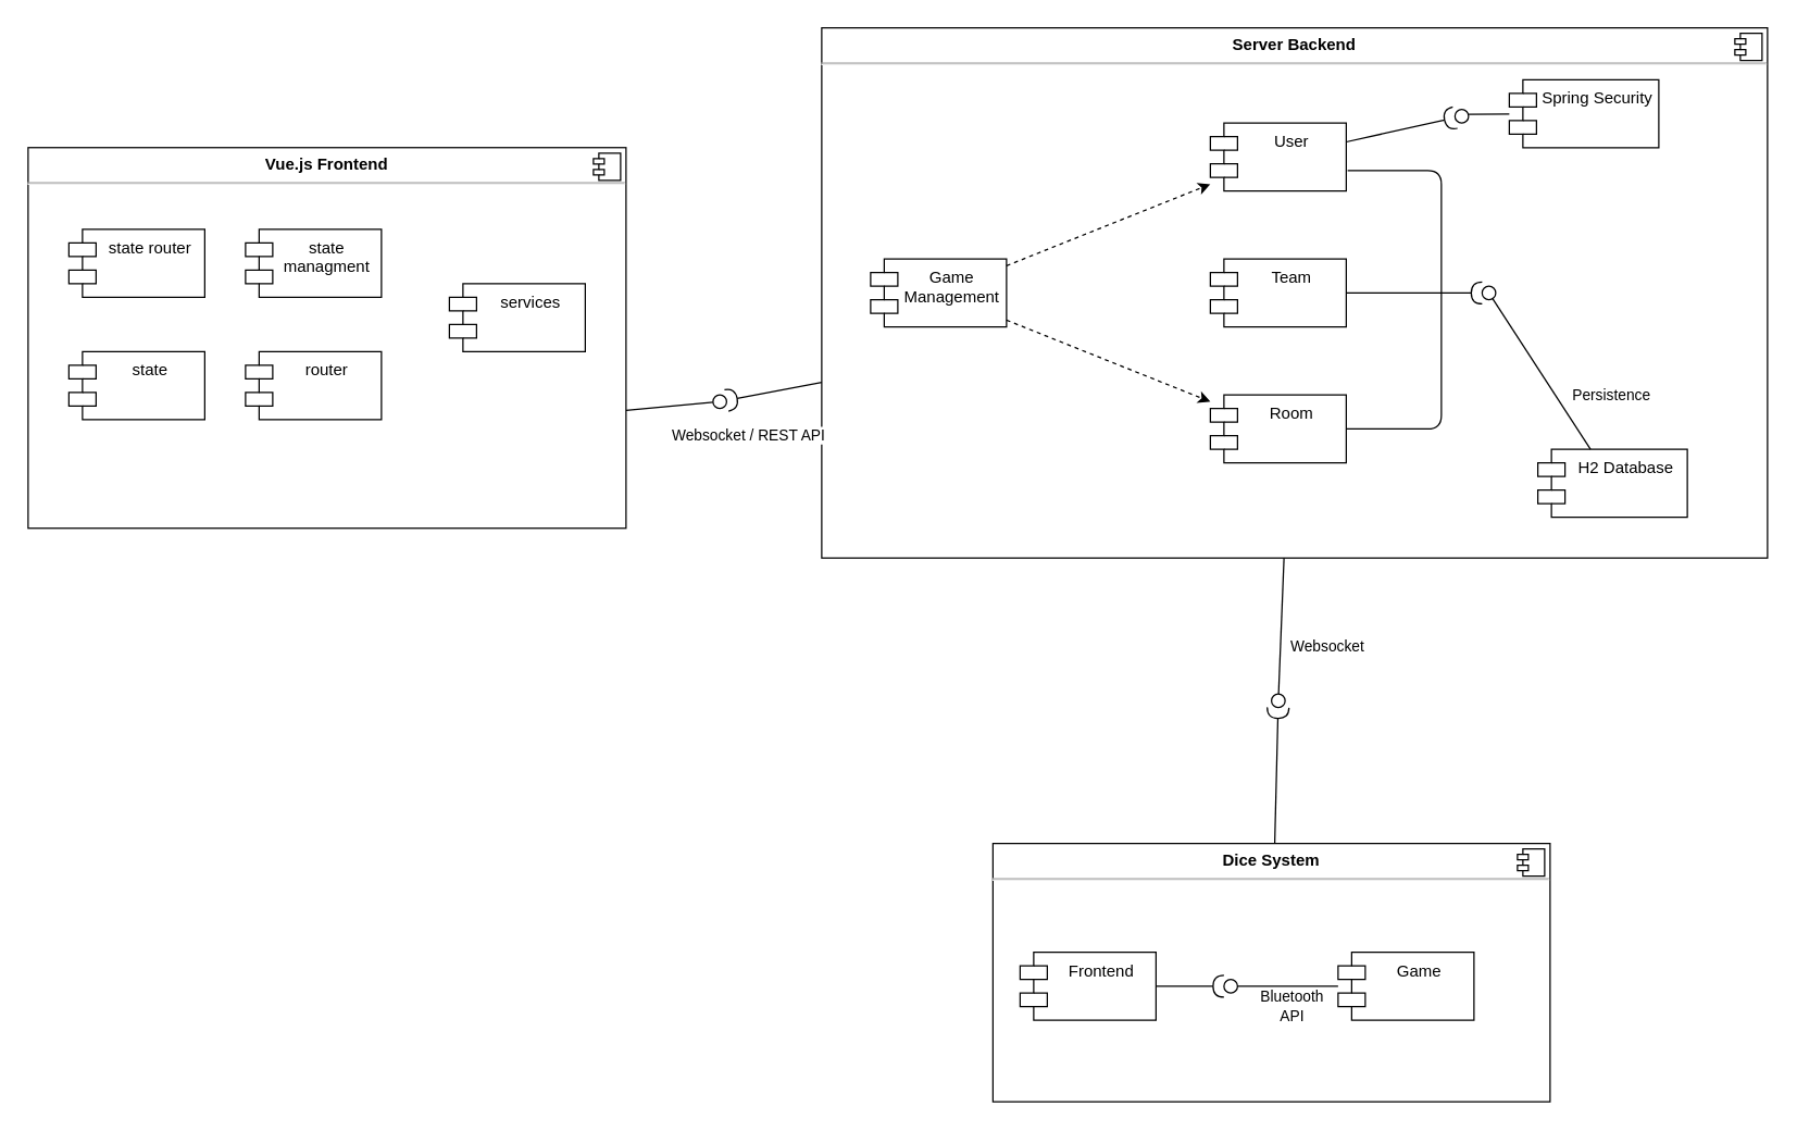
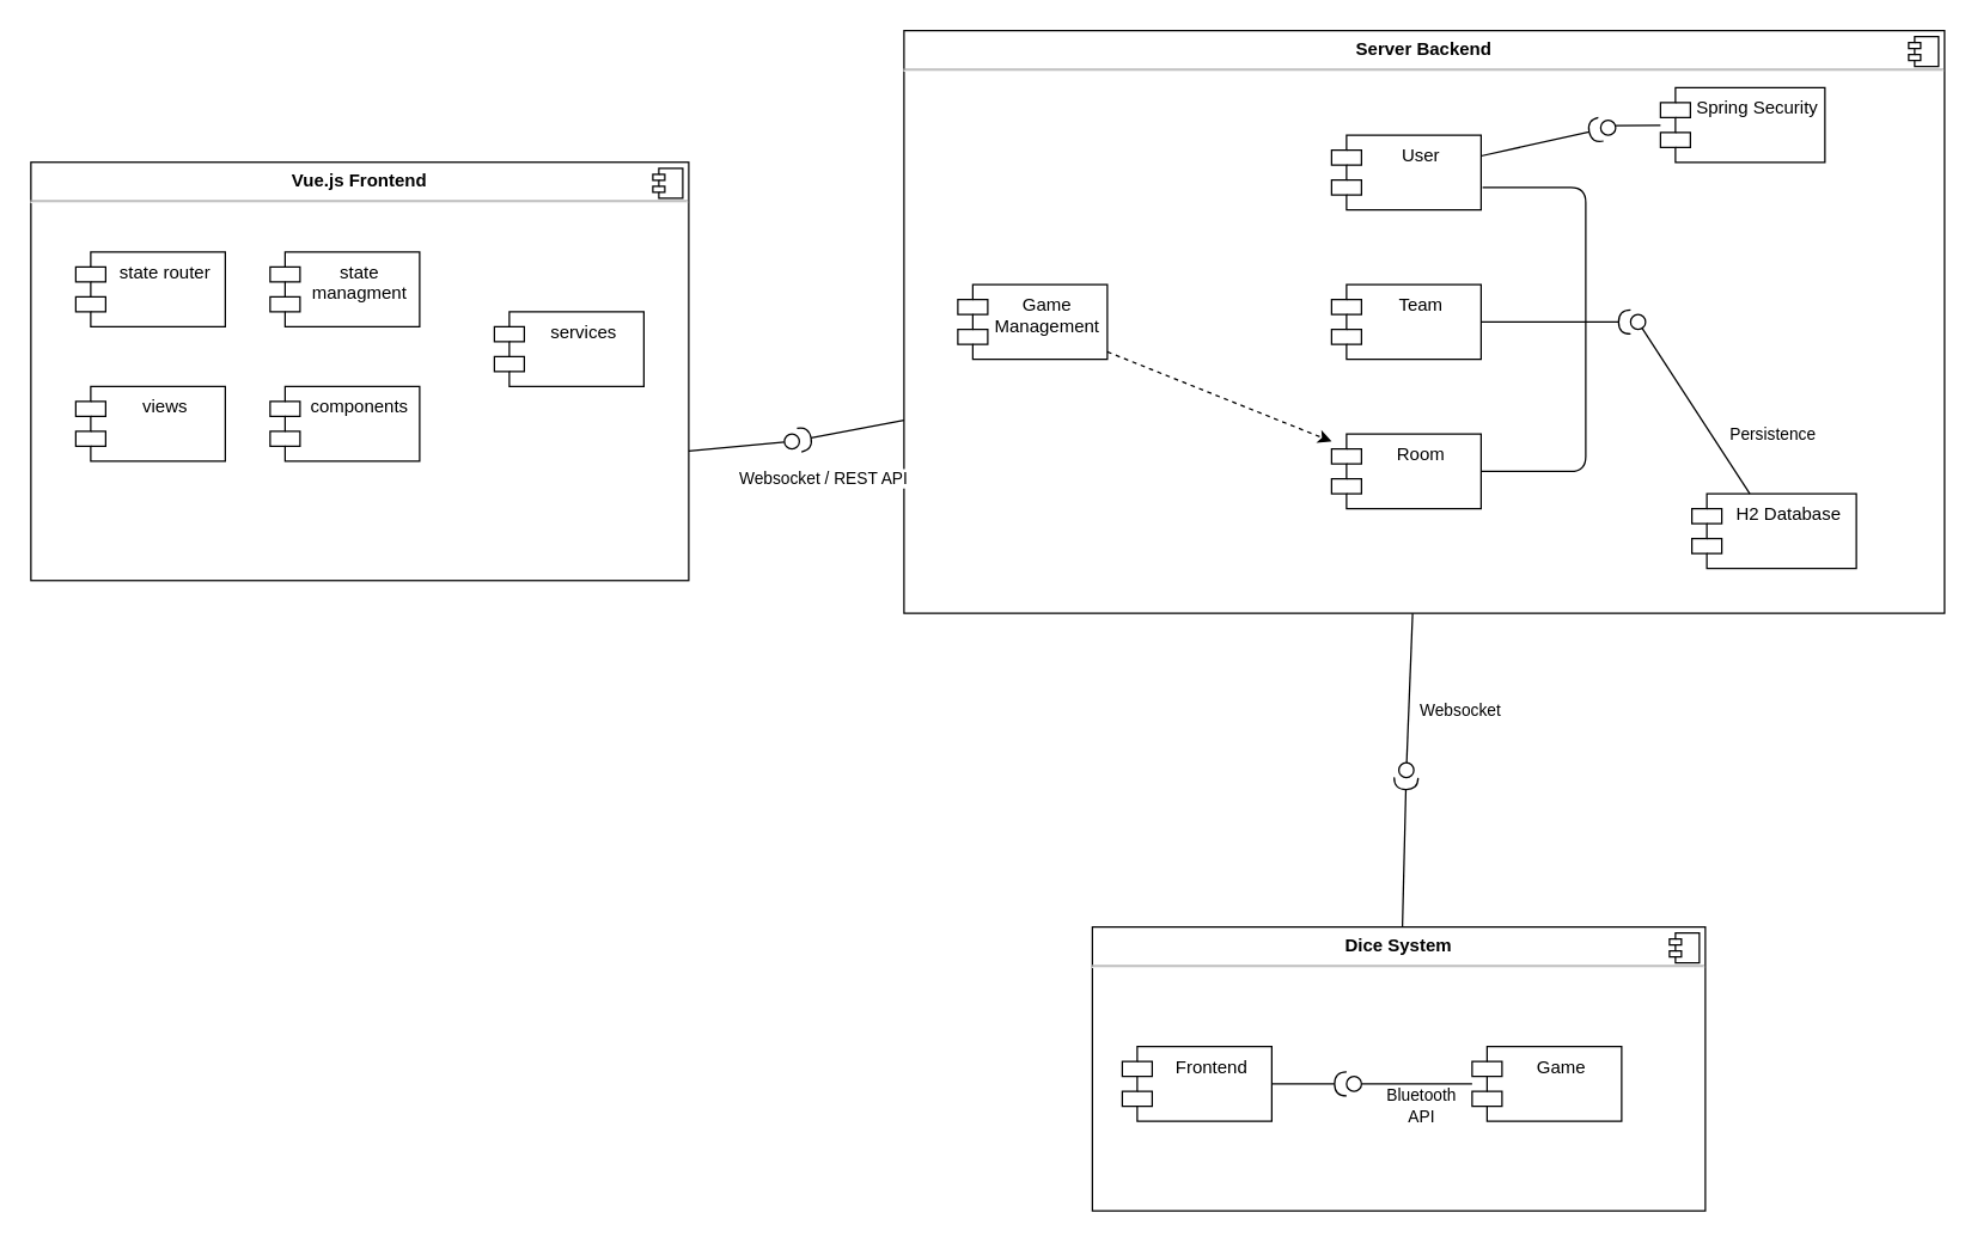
- <mxCell id="38" value="" style="endArrow=classic;html=1;dashed=1;" edge="1" parent="1" source="28" target="7"><mxGeometry width="50" height="50" relative="1" as="geometry"><mxPoint x="760" y="170" as="sourcePoint" /><mxPoint x="810" y="120" as="targetPoint" /></mxGeometry></mxCell>
- <mxCell id="23" value="state" style="shape=module;align=left;spacingLeft=20;align=center;verticalAlign=top;" parent="1" vertex="1"><mxGeometry x="50" y="258.1" width="100" height="50" as="geometry" /></mxCell>
+ <mxCell id="23" value="views" style="shape=module;align=left;spacingLeft=20;align=center;verticalAlign=top;" parent="1" vertex="1"><mxGeometry x="50" y="258.1" width="100" height="50" as="geometry" /></mxCell>
- <mxCell id="22" value="router" style="shape=module;align=left;spacingLeft=20;align=center;verticalAlign=top;" parent="1" vertex="1"><mxGeometry x="180" y="258.1" width="100" height="50" as="geometry" /></mxCell>
+ <mxCell id="22" value="components" style="shape=module;align=left;spacingLeft=20;align=center;verticalAlign=top;" parent="1" vertex="1"><mxGeometry x="180" y="258.1" width="100" height="50" as="geometry" /></mxCell>
